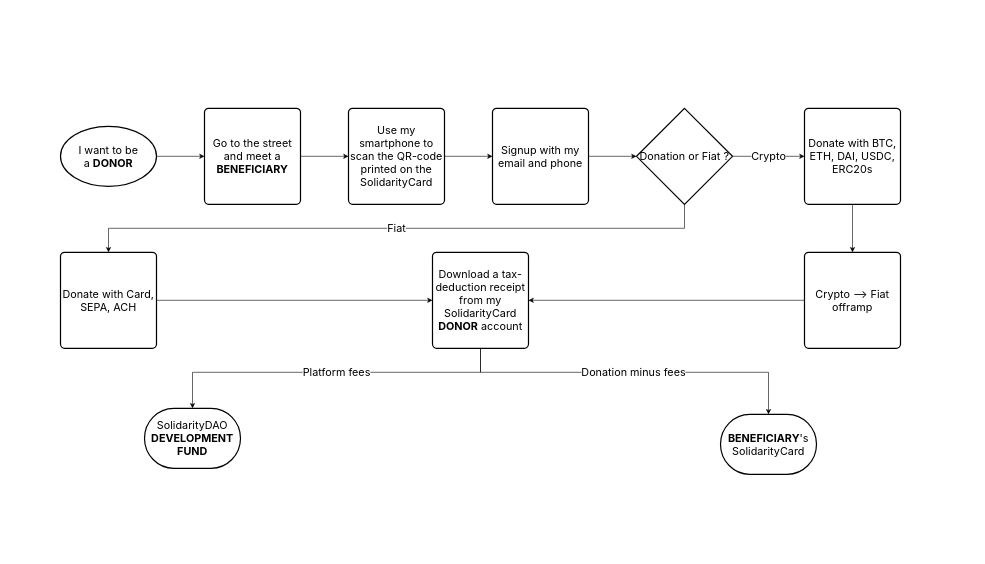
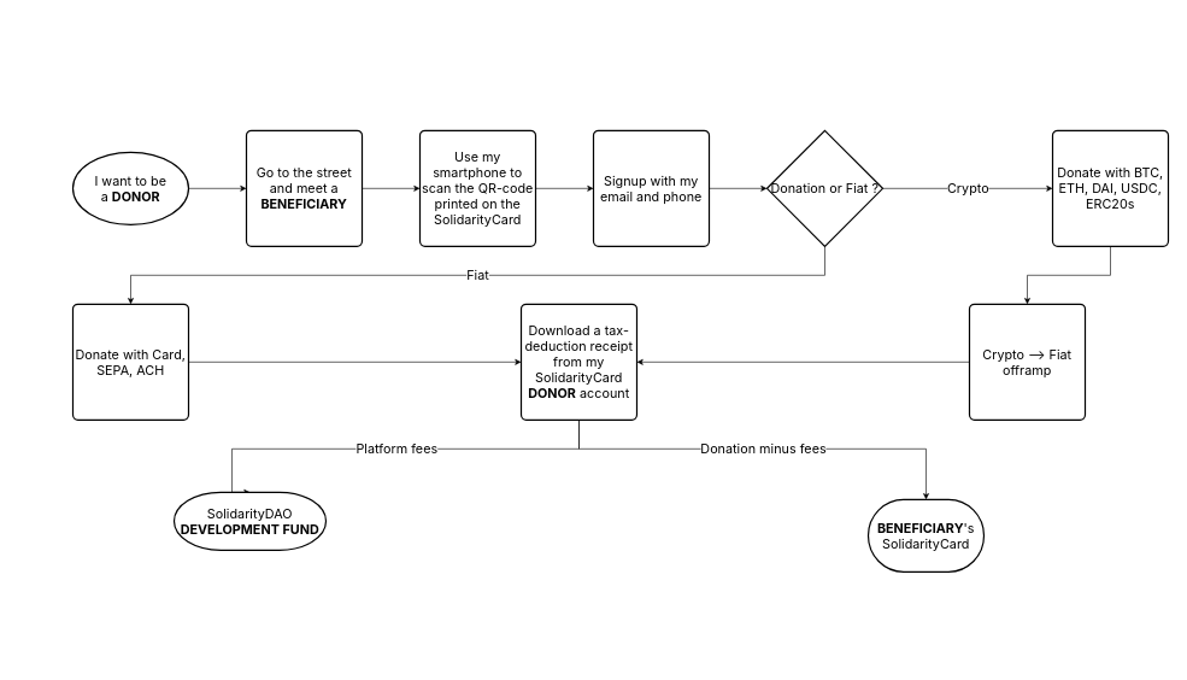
- <mxCell id="15" value="Donate with BTC, ETH, DAI, USDC, ERC20s" style="rounded=1;whiteSpace=wrap;html=1;absoluteArcSize=1;arcSize=14;strokeWidth=2;shadow=0;fontFamily=SF Pro Text;fontSize=18;" parent="1" vertex="1"><mxGeometry x="1340" y="180" width="160" height="160" as="geometry" /></mxCell>
+ <mxCell id="15" value="Donate with BTC, ETH, DAI, USDC, ERC20s" style="rounded=1;whiteSpace=wrap;html=1;absoluteArcSize=1;arcSize=14;strokeWidth=2;shadow=0;fontFamily=SF Pro Text;fontSize=18;" parent="1" vertex="1"><mxGeometry x="1455" y="180" width="160" height="160" as="geometry" /></mxCell>
- <mxCell id="24" value="SolidarityDAO &lt;b&gt;DEVELOPMENT FUND&lt;/b&gt;" style="strokeWidth=2;html=1;shape=mxgraph.flowchart.terminator;whiteSpace=wrap;fontSize=18;fontFamily=SF Pro Text;" parent="1" vertex="1"><mxGeometry x="240" y="680" width="160" height="100" as="geometry" /></mxCell>
+ <mxCell id="24" value="SolidarityDAO &lt;b&gt;DEVELOPMENT FUND&lt;/b&gt;" style="strokeWidth=2;html=1;shape=mxgraph.flowchart.terminator;whiteSpace=wrap;fontSize=18;fontFamily=SF Pro Text;" parent="1" vertex="1"><mxGeometry x="240" y="680" width="210" height="80" as="geometry" /></mxCell>
